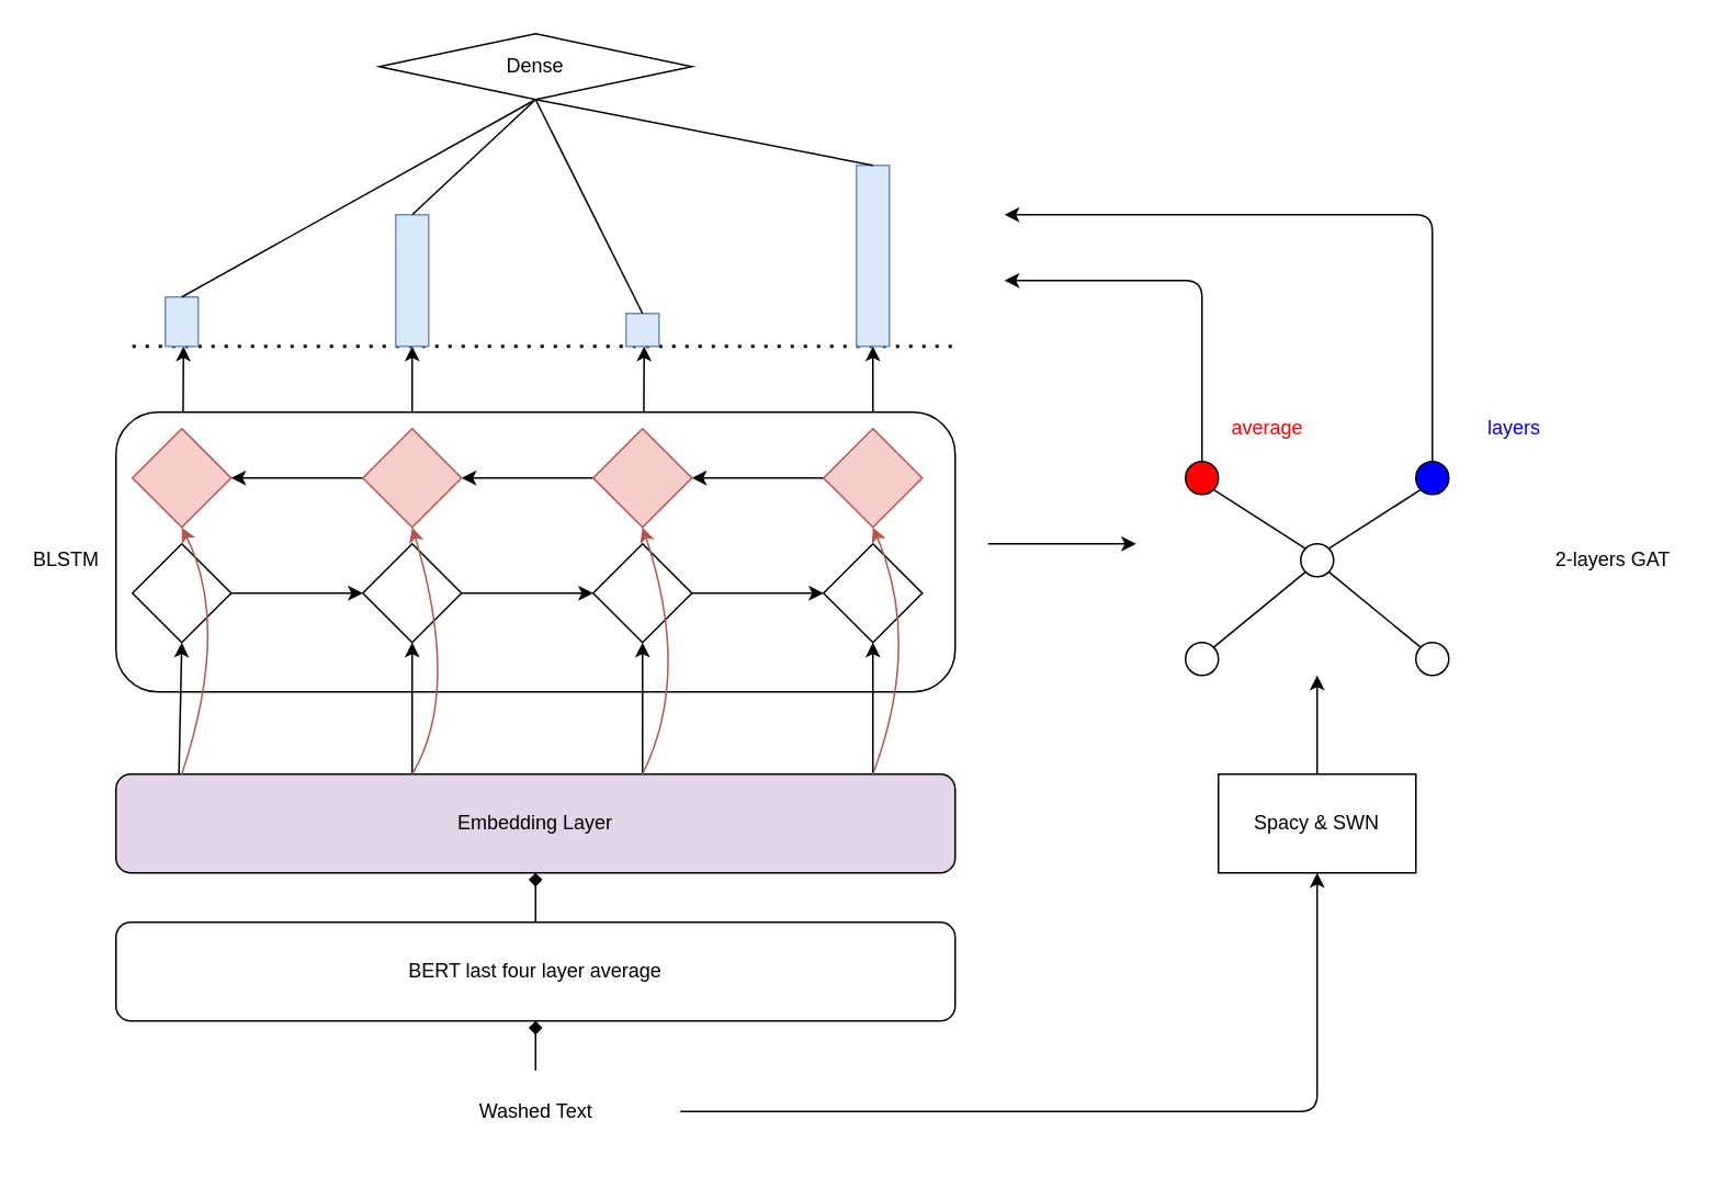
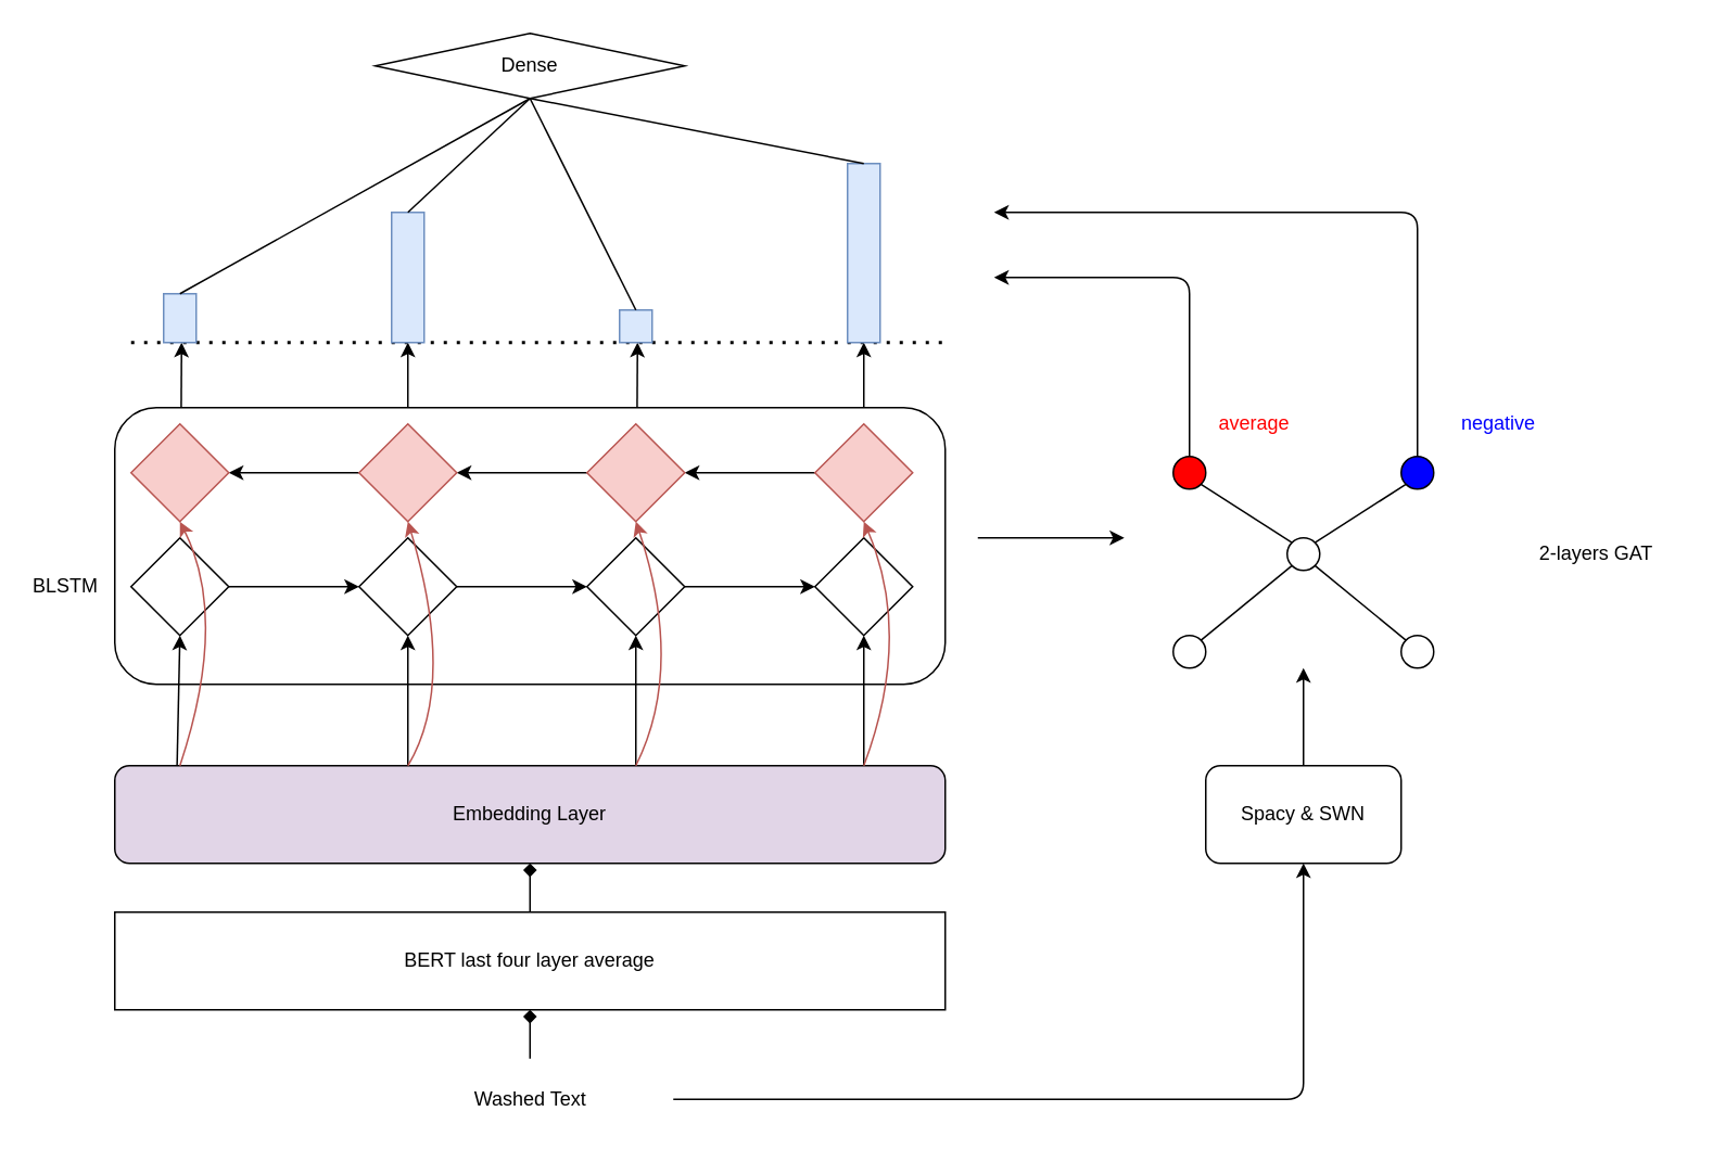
- <mxCell id="62" value="&lt;font color=&quot;#0000ff&quot;&gt;layers&lt;/font&gt;" style="text;html=1;strokeColor=none;fillColor=none;align=center;verticalAlign=middle;whiteSpace=wrap;rounded=0;" vertex="1" parent="1"><mxGeometry x="900" y="250" width="40" height="20" as="geometry" /></mxCell>
+ <mxCell id="62" value="&lt;font color=&quot;#0000ff&quot;&gt;negative&lt;/font&gt;" style="text;html=1;strokeColor=none;fillColor=none;align=center;verticalAlign=middle;whiteSpace=wrap;rounded=0;" vertex="1" parent="1"><mxGeometry x="900" y="250" width="40" height="20" as="geometry" /></mxCell>
- <mxCell id="41" value="BLSTM" style="text;html=1;strokeColor=none;fillColor=none;align=center;verticalAlign=middle;whiteSpace=wrap;rounded=0;" vertex="1" parent="1"><mxGeometry x="20" y="315" width="40" height="50" as="geometry" /></mxCell>
+ <mxCell id="41" value="BLSTM" style="text;html=1;strokeColor=none;fillColor=none;align=center;verticalAlign=middle;whiteSpace=wrap;rounded=0;" vertex="1" parent="1"><mxGeometry x="20" y="335" width="40" height="50" as="geometry" /></mxCell>
- <mxCell id="30" value="Spacy &amp;amp; SWN" style="rounded=0;whiteSpace=wrap;html=1;" vertex="1" parent="1"><mxGeometry x="740" y="470" width="120" height="60" as="geometry" /></mxCell>
+ <mxCell id="30" value="Spacy &amp;amp; SWN" style="whiteSpace=wrap;html=1;rounded=1;" vertex="1" parent="1"><mxGeometry x="740" y="470" width="120" height="60" as="geometry" /></mxCell>
- <mxCell id="19" value="BERT last four layer average" style="whiteSpace=wrap;html=1;rounded=1;" vertex="1" parent="1"><mxGeometry x="70" y="560" width="510" height="60" as="geometry" /></mxCell>
+ <mxCell id="19" value="BERT last four layer average" style="rounded=0;whiteSpace=wrap;html=1;" vertex="1" parent="1"><mxGeometry x="70" y="560" width="510" height="60" as="geometry" /></mxCell>
